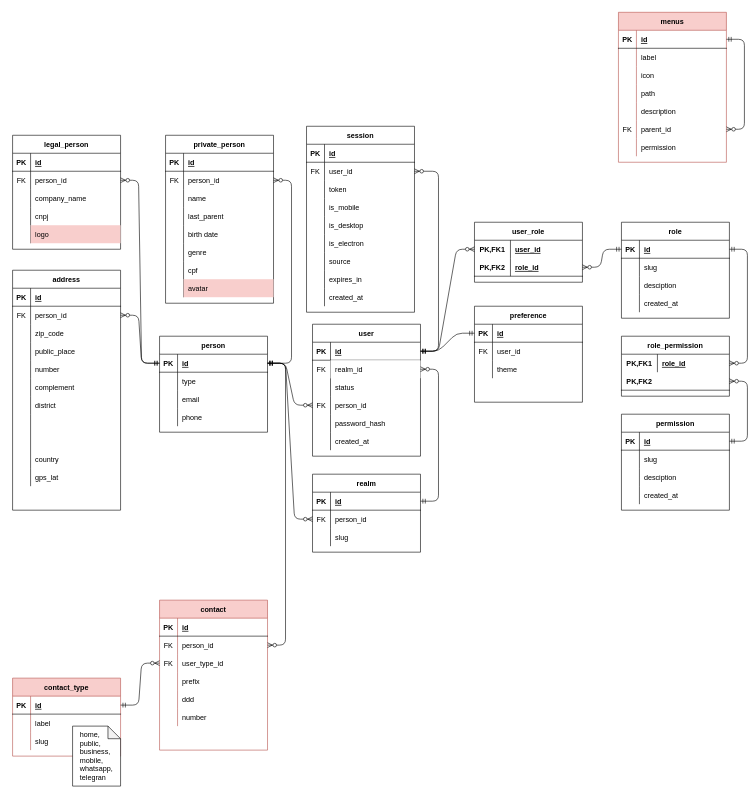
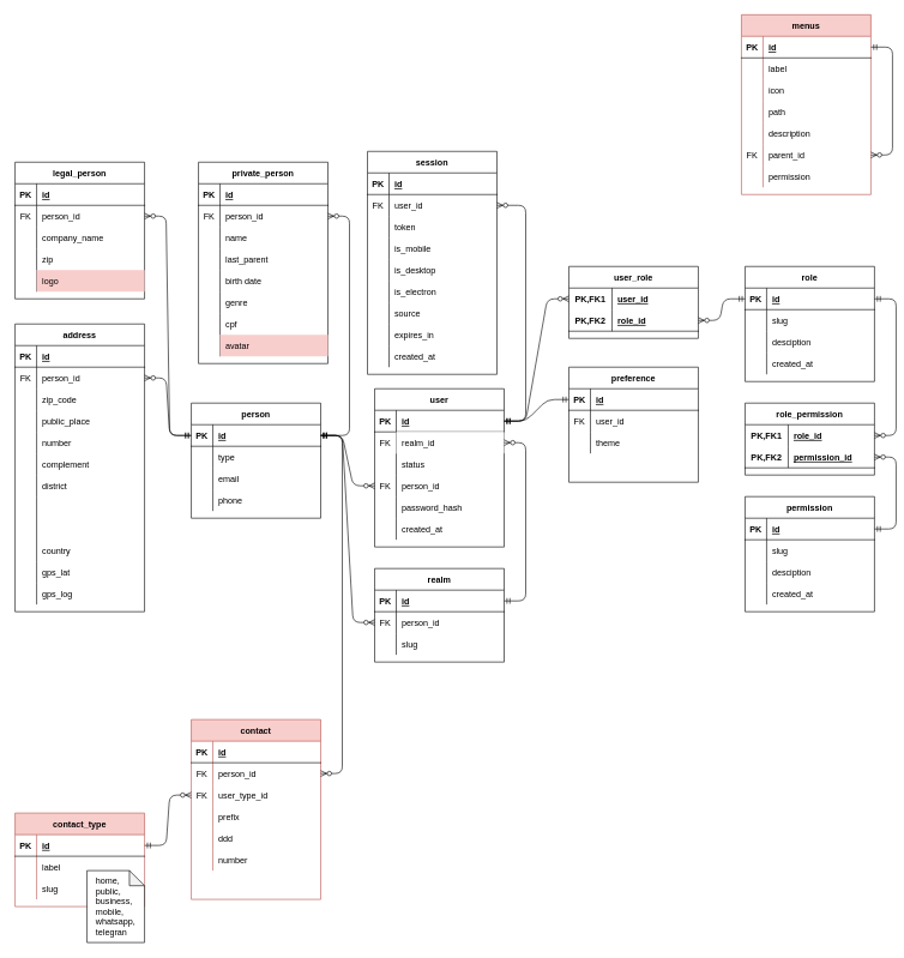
- <mxCell id="165" value="cnpj" style="shape=partialRectangle;connectable=0;fillColor=none;top=0;left=0;bottom=0;right=0;align=left;spacingLeft=6;overflow=hidden;" parent="163" vertex="1"><mxGeometry x="30" width="150" height="30" as="geometry" /></mxCell>
+ <mxCell id="165" value="zip" style="shape=partialRectangle;connectable=0;fillColor=none;top=0;left=0;bottom=0;right=0;align=left;spacingLeft=6;overflow=hidden;" parent="163" vertex="1"><mxGeometry x="30" width="150" height="30" as="geometry" /></mxCell>
+ <mxCell id="78" value="permission_id" style="shape=partialRectangle;connectable=0;fillColor=none;top=0;left=0;bottom=0;right=0;align=left;spacingLeft=6;fontStyle=5;overflow=hidden;" parent="76" vertex="1"><mxGeometry x="60" width="120" height="30" as="geometry" /></mxCell>
+ <mxCell id="120" value="gps_log" style="shape=partialRectangle;connectable=0;fillColor=none;top=0;left=0;bottom=0;right=0;align=left;spacingLeft=6;overflow=hidden;" parent="118" vertex="1"><mxGeometry x="30" width="150" height="30" as="geometry" /></mxCell>
